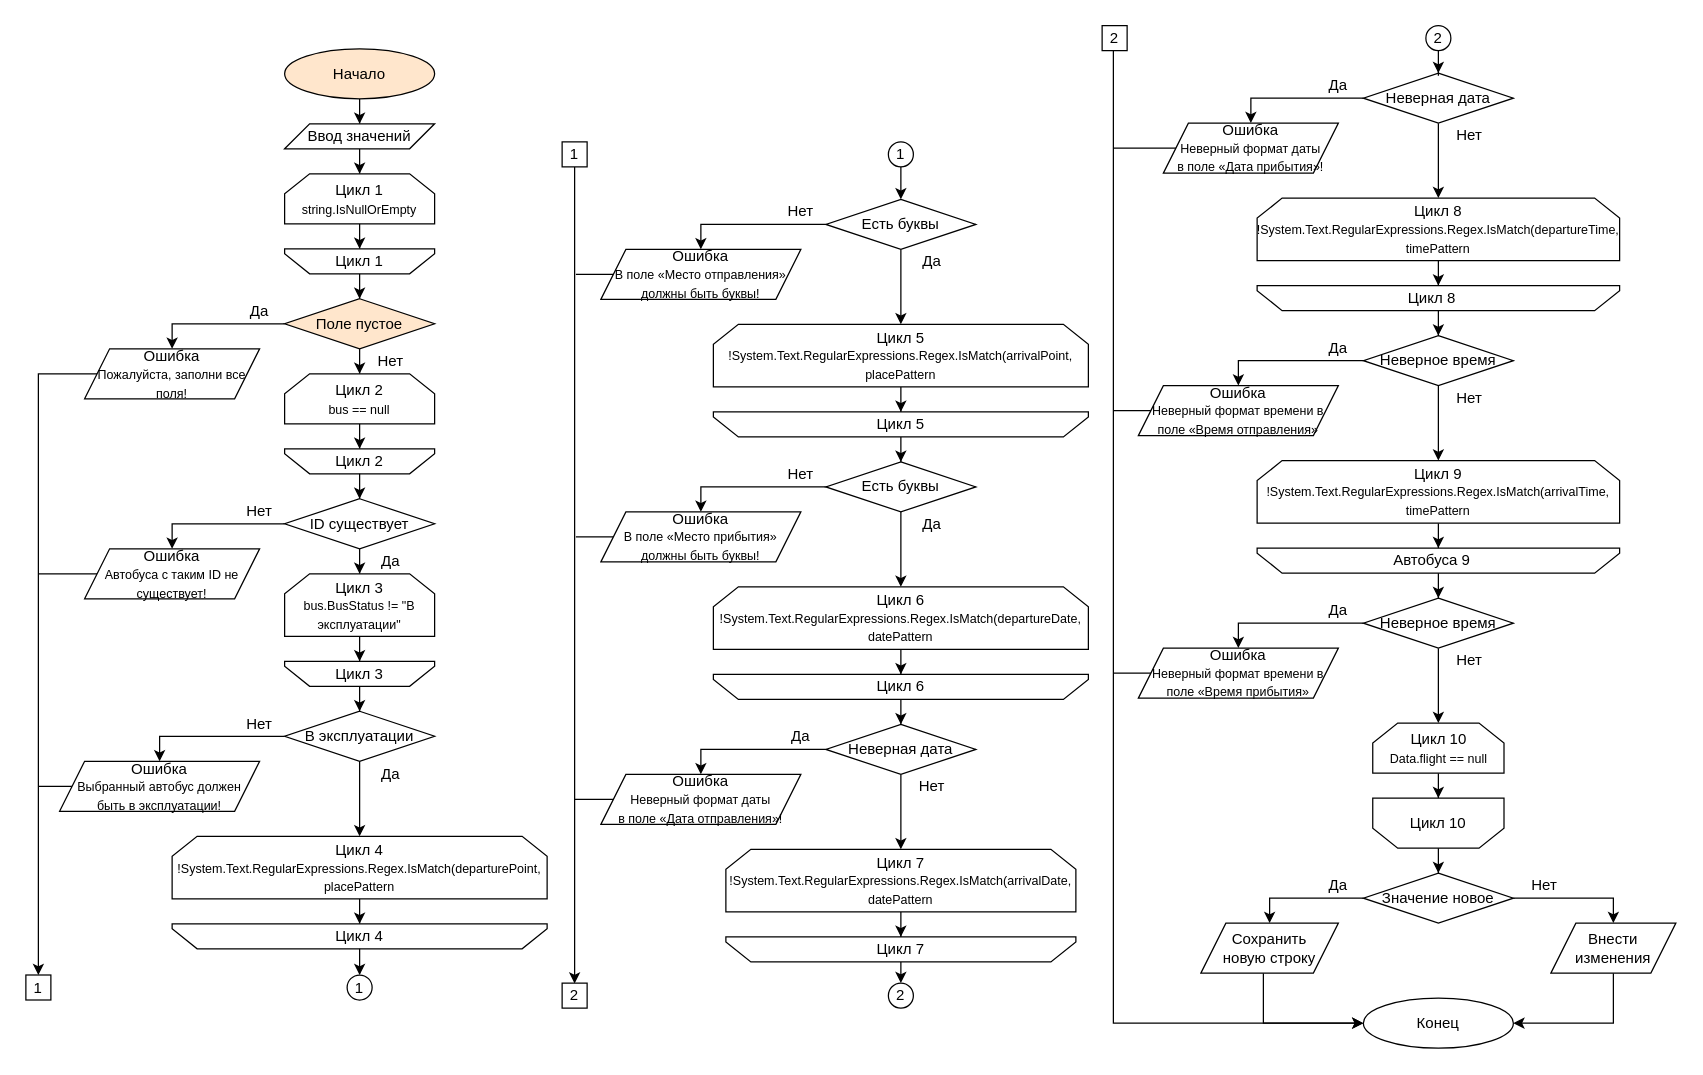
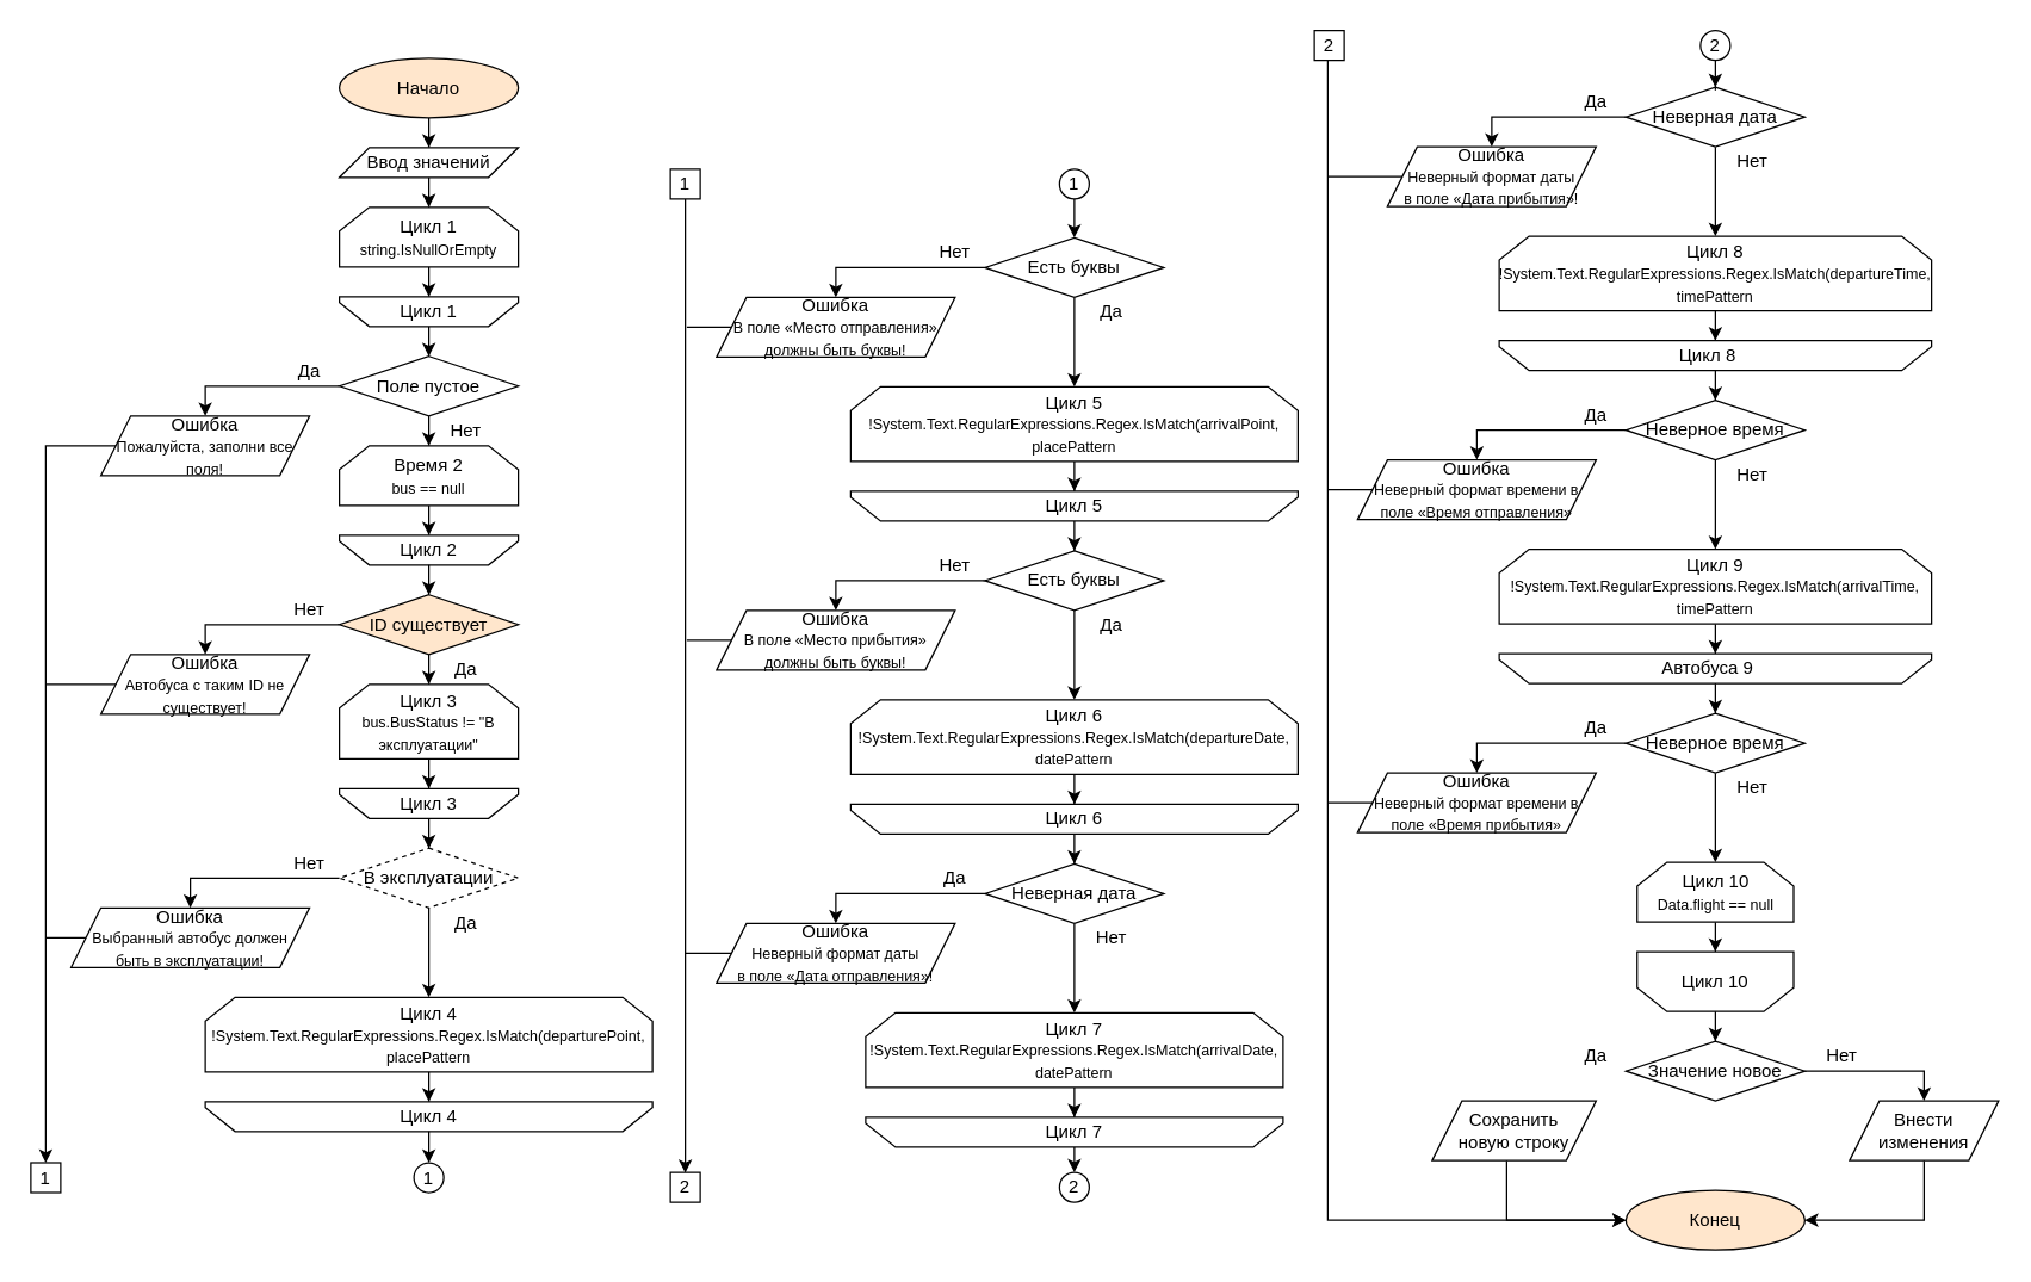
- <mxCell id="11" value="Поле пустое" style="rhombus;whiteSpace=wrap;html=1;fillColor=#ffe6cc;" parent="1" vertex="1"><mxGeometry x="227" y="238.5" width="120" height="40" as="geometry" /></mxCell>
+ <mxCell id="11" value="Поле пустое" style="rhombus;whiteSpace=wrap;html=1;" parent="1" vertex="1"><mxGeometry x="227" y="238.5" width="120" height="40" as="geometry" /></mxCell>
- <mxCell id="16" value="Цикл 2&lt;br&gt;&lt;font style=&quot;font-size: 10px;&quot;&gt;bus == null&lt;/font&gt;" style="shape=loopLimit;whiteSpace=wrap;html=1;" parent="1" vertex="1"><mxGeometry x="227" y="298.5" width="120" height="40" as="geometry" /></mxCell>
+ <mxCell id="16" value="Время 2&lt;br&gt;&lt;font style=&quot;font-size: 10px;&quot;&gt;bus == null&lt;/font&gt;" style="shape=loopLimit;whiteSpace=wrap;html=1;" parent="1" vertex="1"><mxGeometry x="227" y="298.5" width="120" height="40" as="geometry" /></mxCell>
- <mxCell id="26" value="ID существует" style="rhombus;whiteSpace=wrap;html=1;" parent="1" vertex="1"><mxGeometry x="227" y="398.5" width="120" height="40" as="geometry" /></mxCell>
+ <mxCell id="26" value="ID существует" style="rhombus;whiteSpace=wrap;html=1;fillColor=#ffe6cc;" parent="1" vertex="1"><mxGeometry x="227" y="398.5" width="120" height="40" as="geometry" /></mxCell>
- <mxCell id="39" value="В эксплуатации" style="rhombus;whiteSpace=wrap;html=1;" parent="1" vertex="1"><mxGeometry x="227" y="568.5" width="120" height="40" as="geometry" /></mxCell>
+ <mxCell id="39" value="В эксплуатации" style="rhombus;whiteSpace=wrap;html=1;dashed=1;" parent="1" vertex="1"><mxGeometry x="227" y="568.5" width="120" height="40" as="geometry" /></mxCell>
- <mxCell id="127" style="edgeStyle=orthogonalEdgeStyle;rounded=0;orthogonalLoop=1;jettySize=auto;html=1;entryX=0.5;entryY=0;entryDx=0;entryDy=0;" parent="1" source="128" target="136" edge="1"><mxGeometry relative="1" as="geometry" /></mxCell>
- <mxCell id="133" value="Конец" style="ellipse;whiteSpace=wrap;html=1;" parent="1" vertex="1"><mxGeometry x="1090" y="798" width="120" height="40" as="geometry" /></mxCell>
+ <mxCell id="133" value="Конец" style="ellipse;whiteSpace=wrap;html=1;fillColor=#ffe6cc;" parent="1" vertex="1"><mxGeometry x="1090" y="798" width="120" height="40" as="geometry" /></mxCell>
